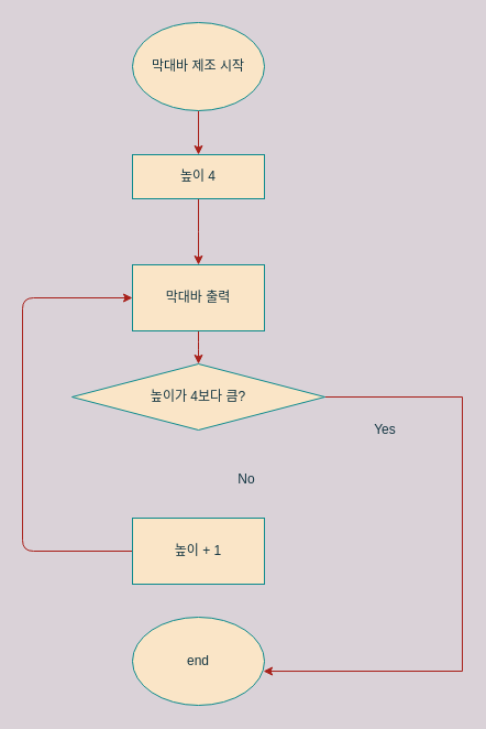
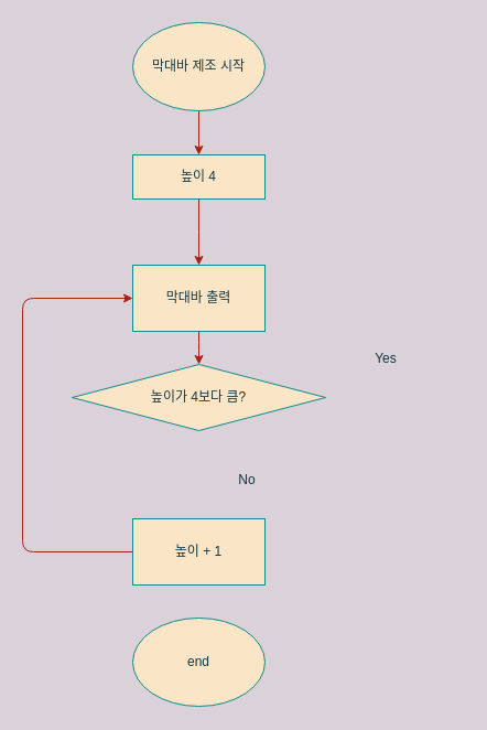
- <mxCell id="14" value="Yes" style="text;html=1;strokeColor=none;fillColor=none;align=center;verticalAlign=middle;whiteSpace=wrap;rounded=0;fontColor=#143642;" vertex="1" parent="1"><mxGeometry x="320" y="375" width="60" height="30" as="geometry" /></mxCell>
+ <mxCell id="14" value="Yes" style="text;html=1;strokeColor=none;fillColor=none;align=center;verticalAlign=middle;whiteSpace=wrap;rounded=0;fontColor=#143642;" vertex="1" parent="1"><mxGeometry x="320" y="310" width="60" height="30" as="geometry" /></mxCell>
- <mxCell id="8" style="edgeStyle=orthogonalEdgeStyle;rounded=0;orthogonalLoop=1;jettySize=auto;html=1;entryX=0.992;entryY=0.613;entryDx=0;entryDy=0;entryPerimeter=0;strokeColor=#A8201A;fontColor=#143642;labelBackgroundColor=#DAD2D8;" edge="1" parent="1" source="9" target="6"><mxGeometry relative="1" as="geometry"><Array as="points"><mxPoint x="420" y="360" /><mxPoint x="420" y="609" /></Array></mxGeometry></mxCell>
